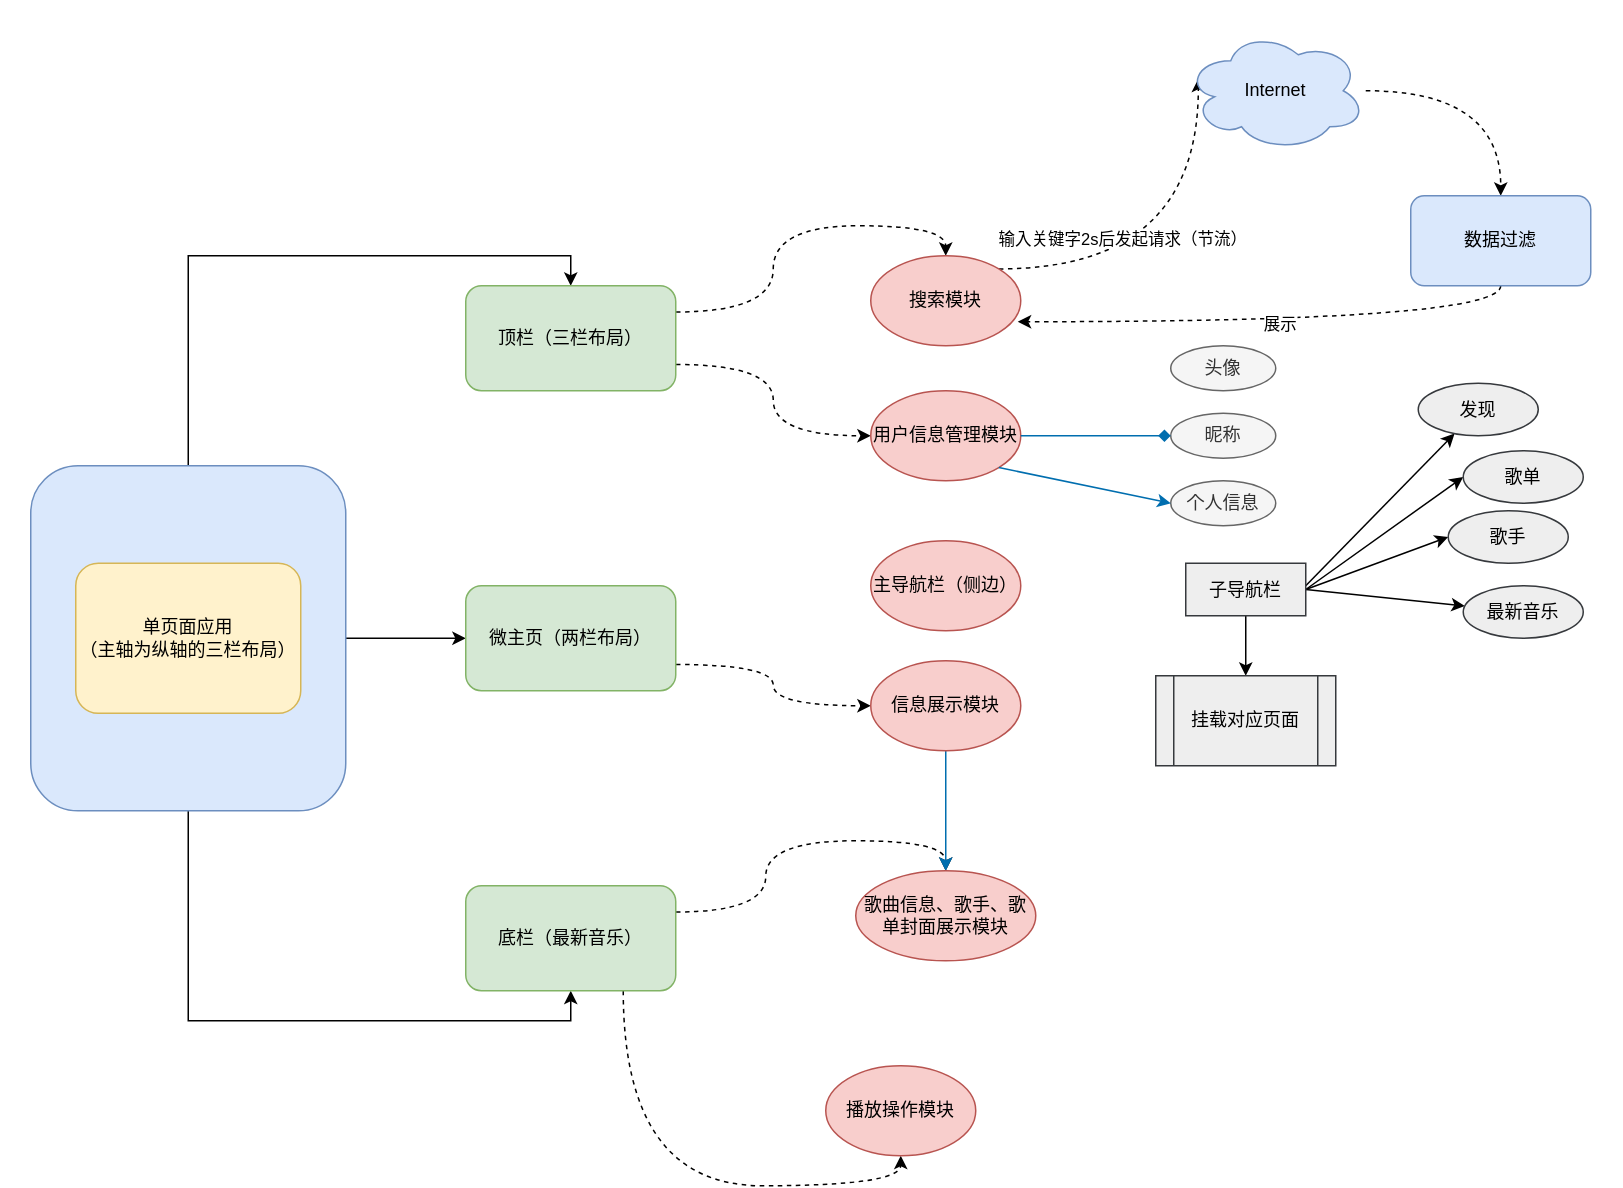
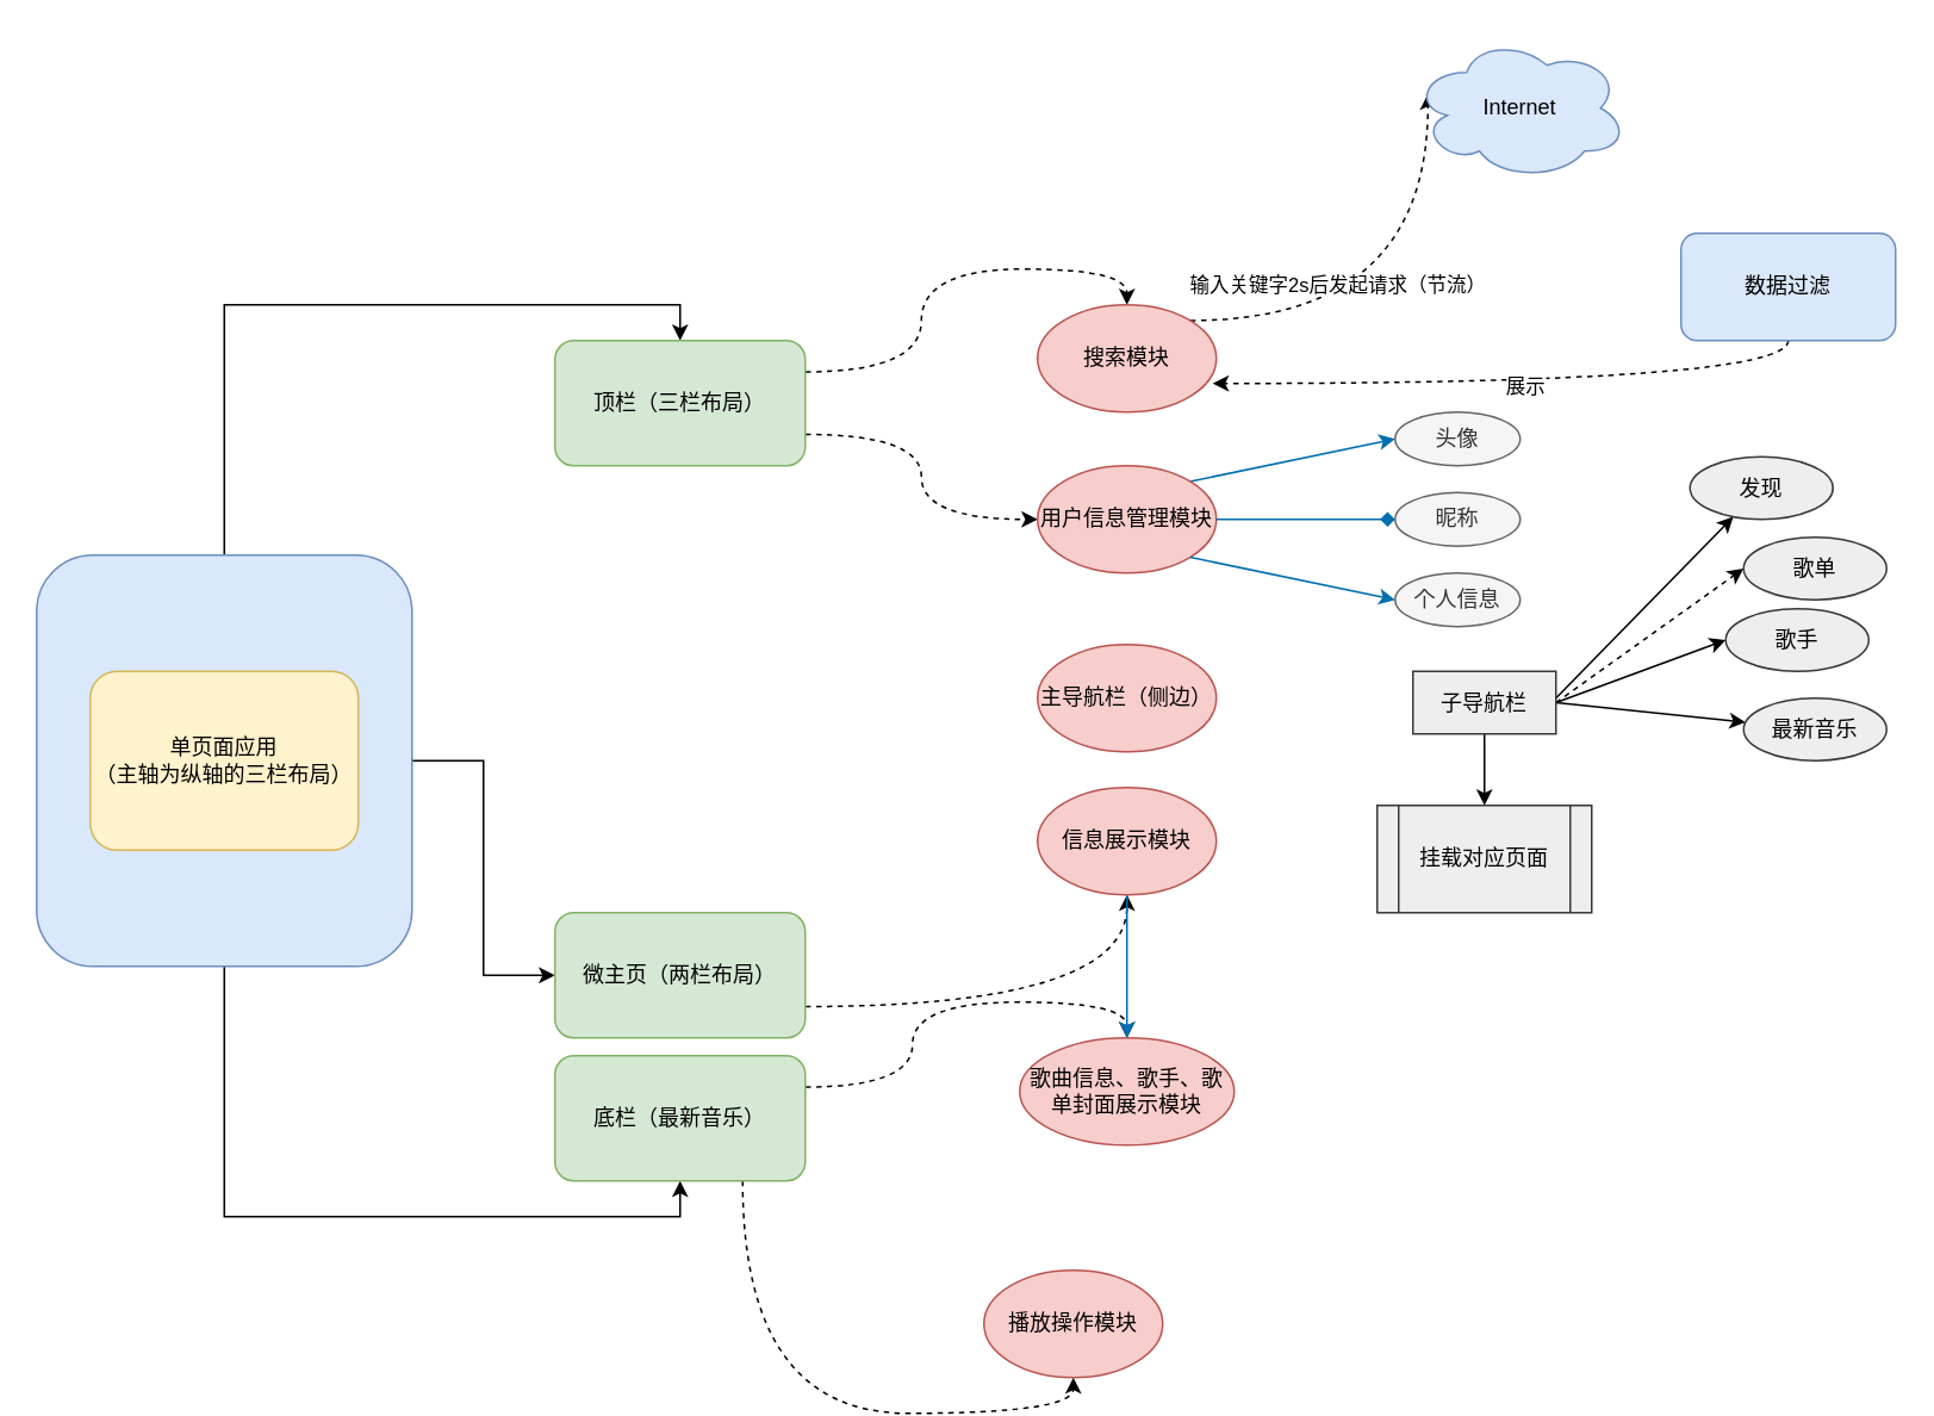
- <mxCell id="25" value="" style="edgeStyle=orthogonalEdgeStyle;curved=1;rounded=0;orthogonalLoop=1;jettySize=auto;html=1;dashed=1;" edge="1" parent="1" source="26" target="29"><mxGeometry relative="1" as="geometry" /></mxCell>
+ <mxCell id="18" style="rounded=0;orthogonalLoop=1;jettySize=auto;html=1;exitX=1;exitY=0;exitDx=0;exitDy=0;entryX=0;entryY=0.5;entryDx=0;entryDy=0;fillColor=#1ba1e2;strokeColor=#006EAF;" edge="1" parent="1" source="19" target="30"><mxGeometry relative="1" as="geometry" /></mxCell>
- <mxCell id="37" style="edgeStyle=none;rounded=0;orthogonalLoop=1;jettySize=auto;html=1;exitX=1;exitY=0.5;exitDx=0;exitDy=0;entryX=0;entryY=0.5;entryDx=0;entryDy=0;" edge="1" parent="1" source="40" target="43"><mxGeometry relative="1" as="geometry"><mxPoint x="970" y="380" as="targetPoint" /></mxGeometry></mxCell>
+ <mxCell id="37" style="edgeStyle=none;rounded=0;orthogonalLoop=1;jettySize=auto;html=1;exitX=1;exitY=0.5;exitDx=0;exitDy=0;entryX=0;entryY=0.5;entryDx=0;entryDy=0;dashed=1;" edge="1" parent="1" source="40" target="43"><mxGeometry relative="1" as="geometry"><mxPoint x="970" y="380" as="targetPoint" /></mxGeometry></mxCell>
- <mxCell id="11" value="微主页（两栏布局）" style="rounded=1;whiteSpace=wrap;html=1;fillColor=#d5e8d4;strokeColor=#82b366;" vertex="1" parent="1"><mxGeometry x="310" y="390" width="140" height="70" as="geometry" /></mxCell>
+ <mxCell id="11" value="微主页（两栏布局）" style="rounded=1;whiteSpace=wrap;html=1;fillColor=#d5e8d4;strokeColor=#82b366;" vertex="1" parent="1"><mxGeometry x="310" y="510" width="140" height="70" as="geometry" /></mxCell>
